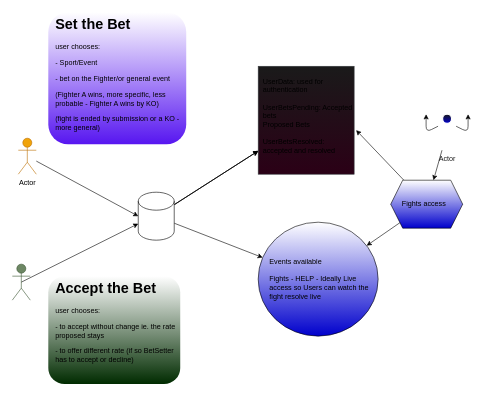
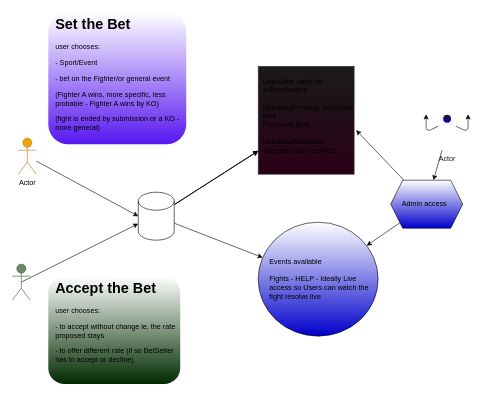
- <mxCell id="17" value="Fights access&amp;nbsp;" style="shape=hexagon;perimeter=hexagonPerimeter2;whiteSpace=wrap;html=1;fixedSize=1;align=left;spacingLeft=17;gradientColor=#0000CC;" parent="1" vertex="1"><mxGeometry x="651" y="300" width="120" height="80" as="geometry" /></mxCell>
+ <mxCell id="17" value="Admin access&amp;nbsp;" style="shape=hexagon;perimeter=hexagonPerimeter2;whiteSpace=wrap;html=1;fixedSize=1;align=left;spacingLeft=17;gradientColor=#0000CC;" parent="1" vertex="1"><mxGeometry x="651" y="300" width="120" height="80" as="geometry" /></mxCell>
